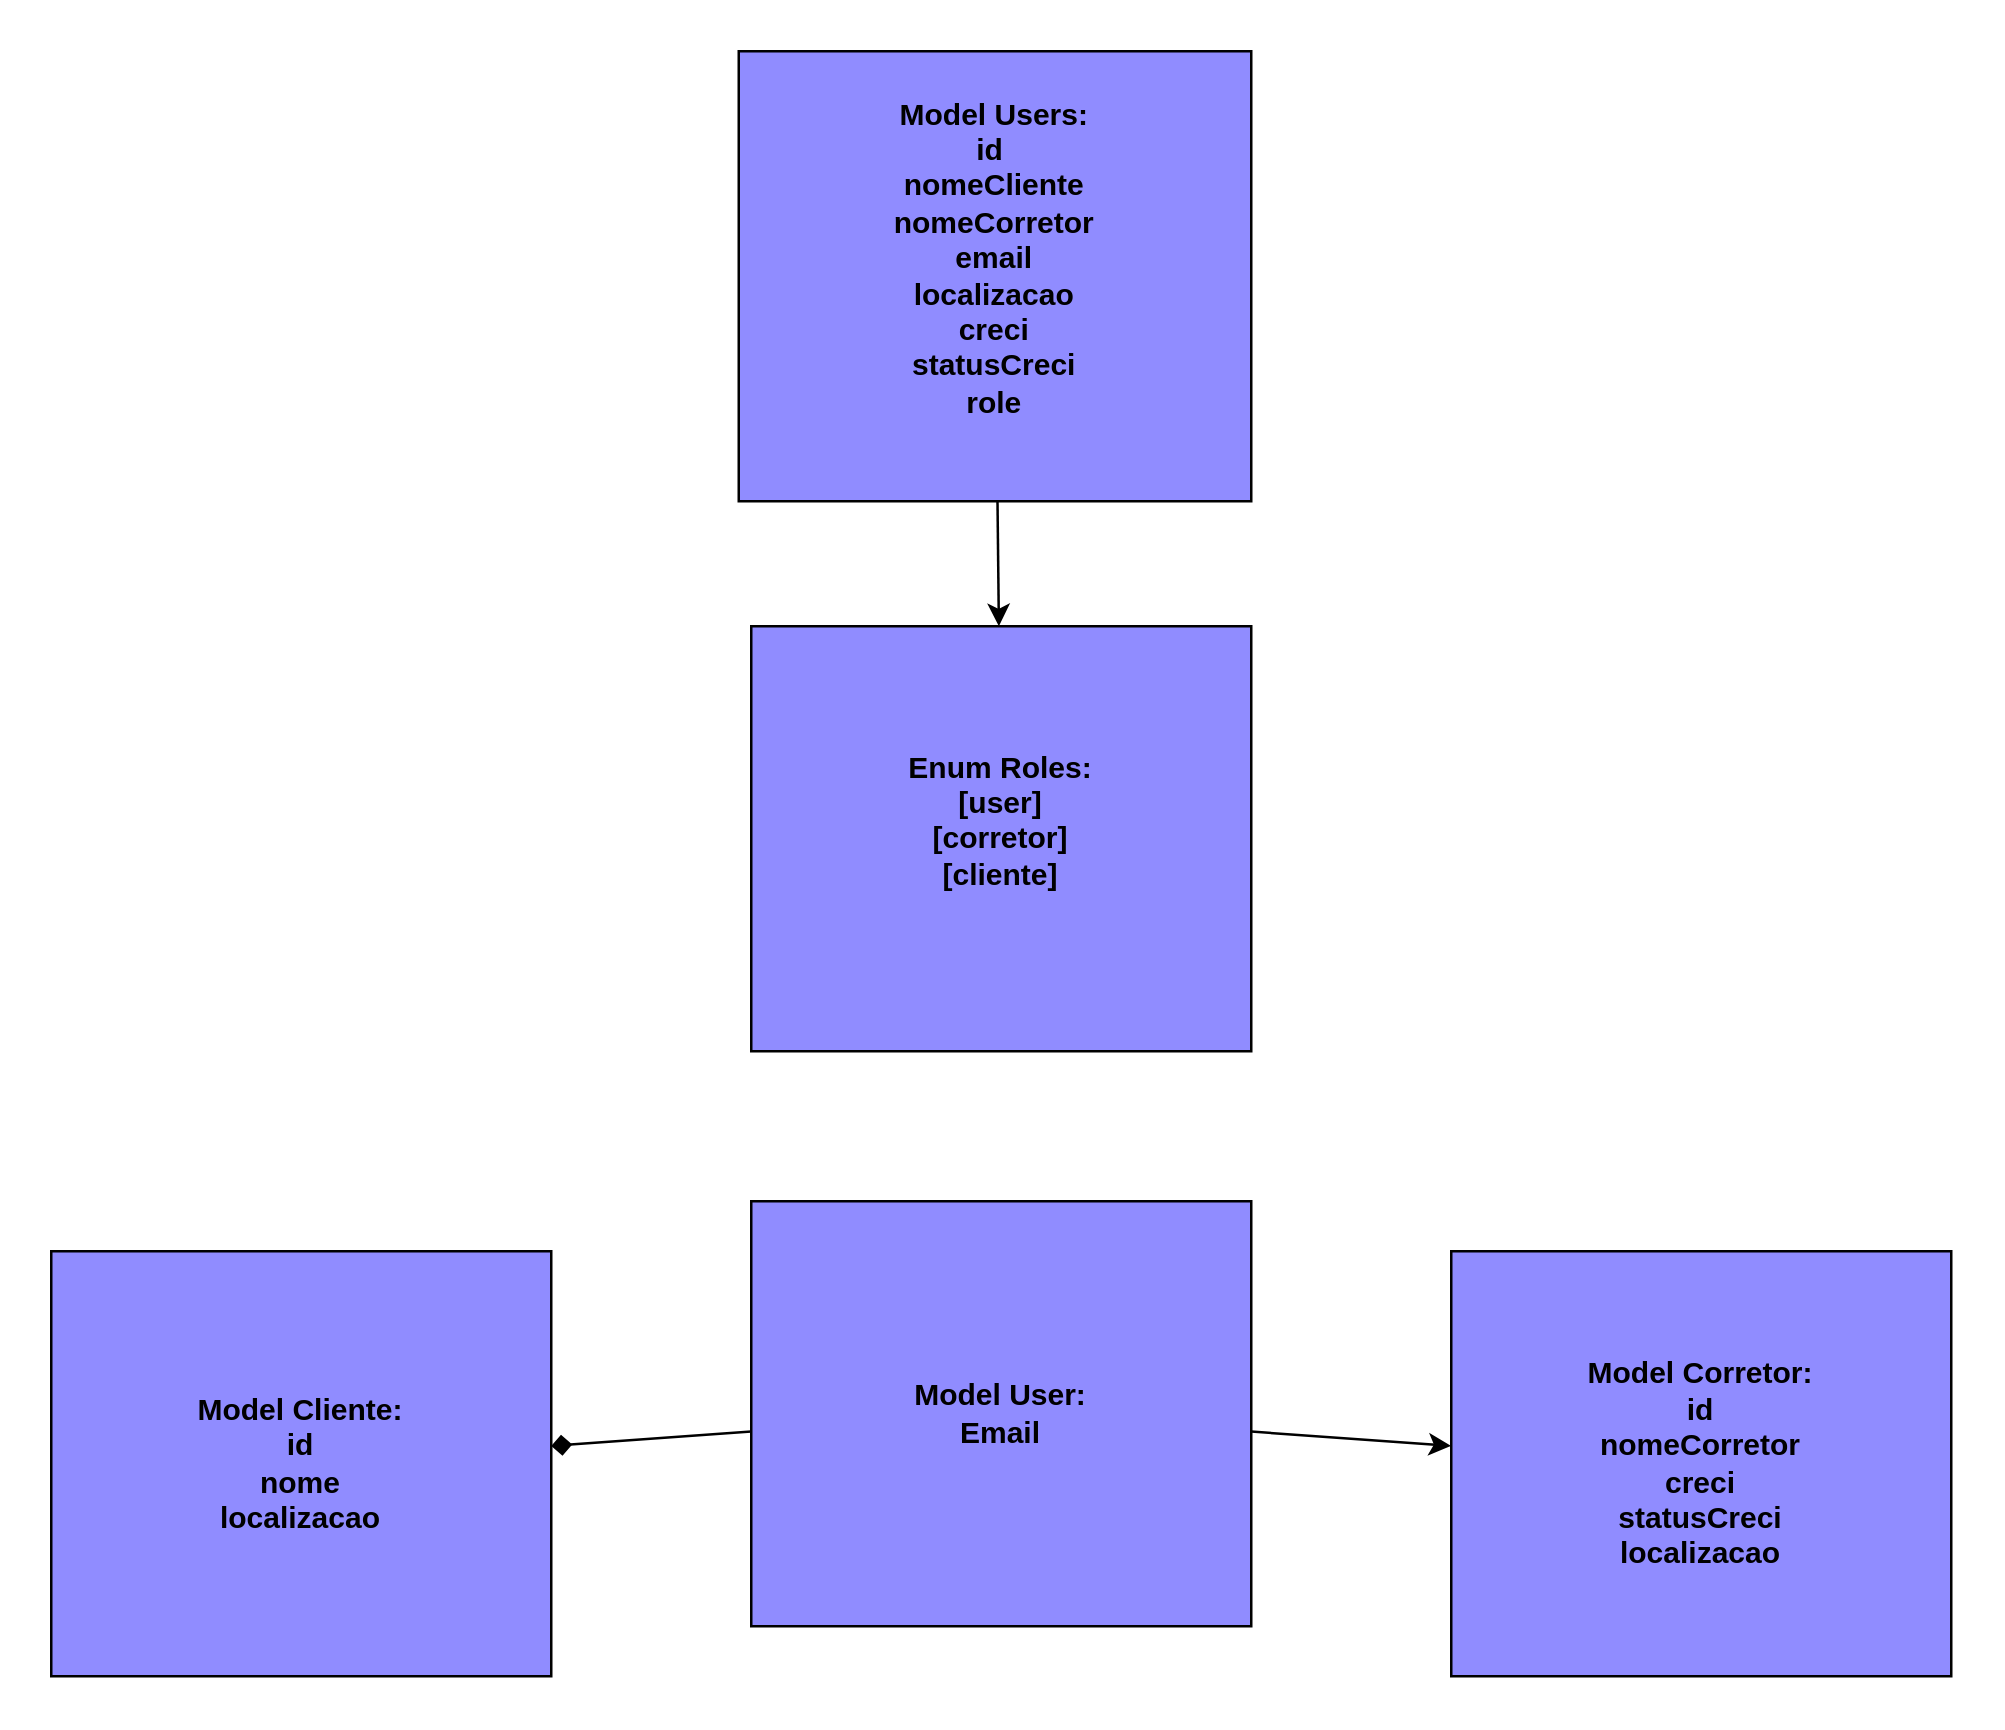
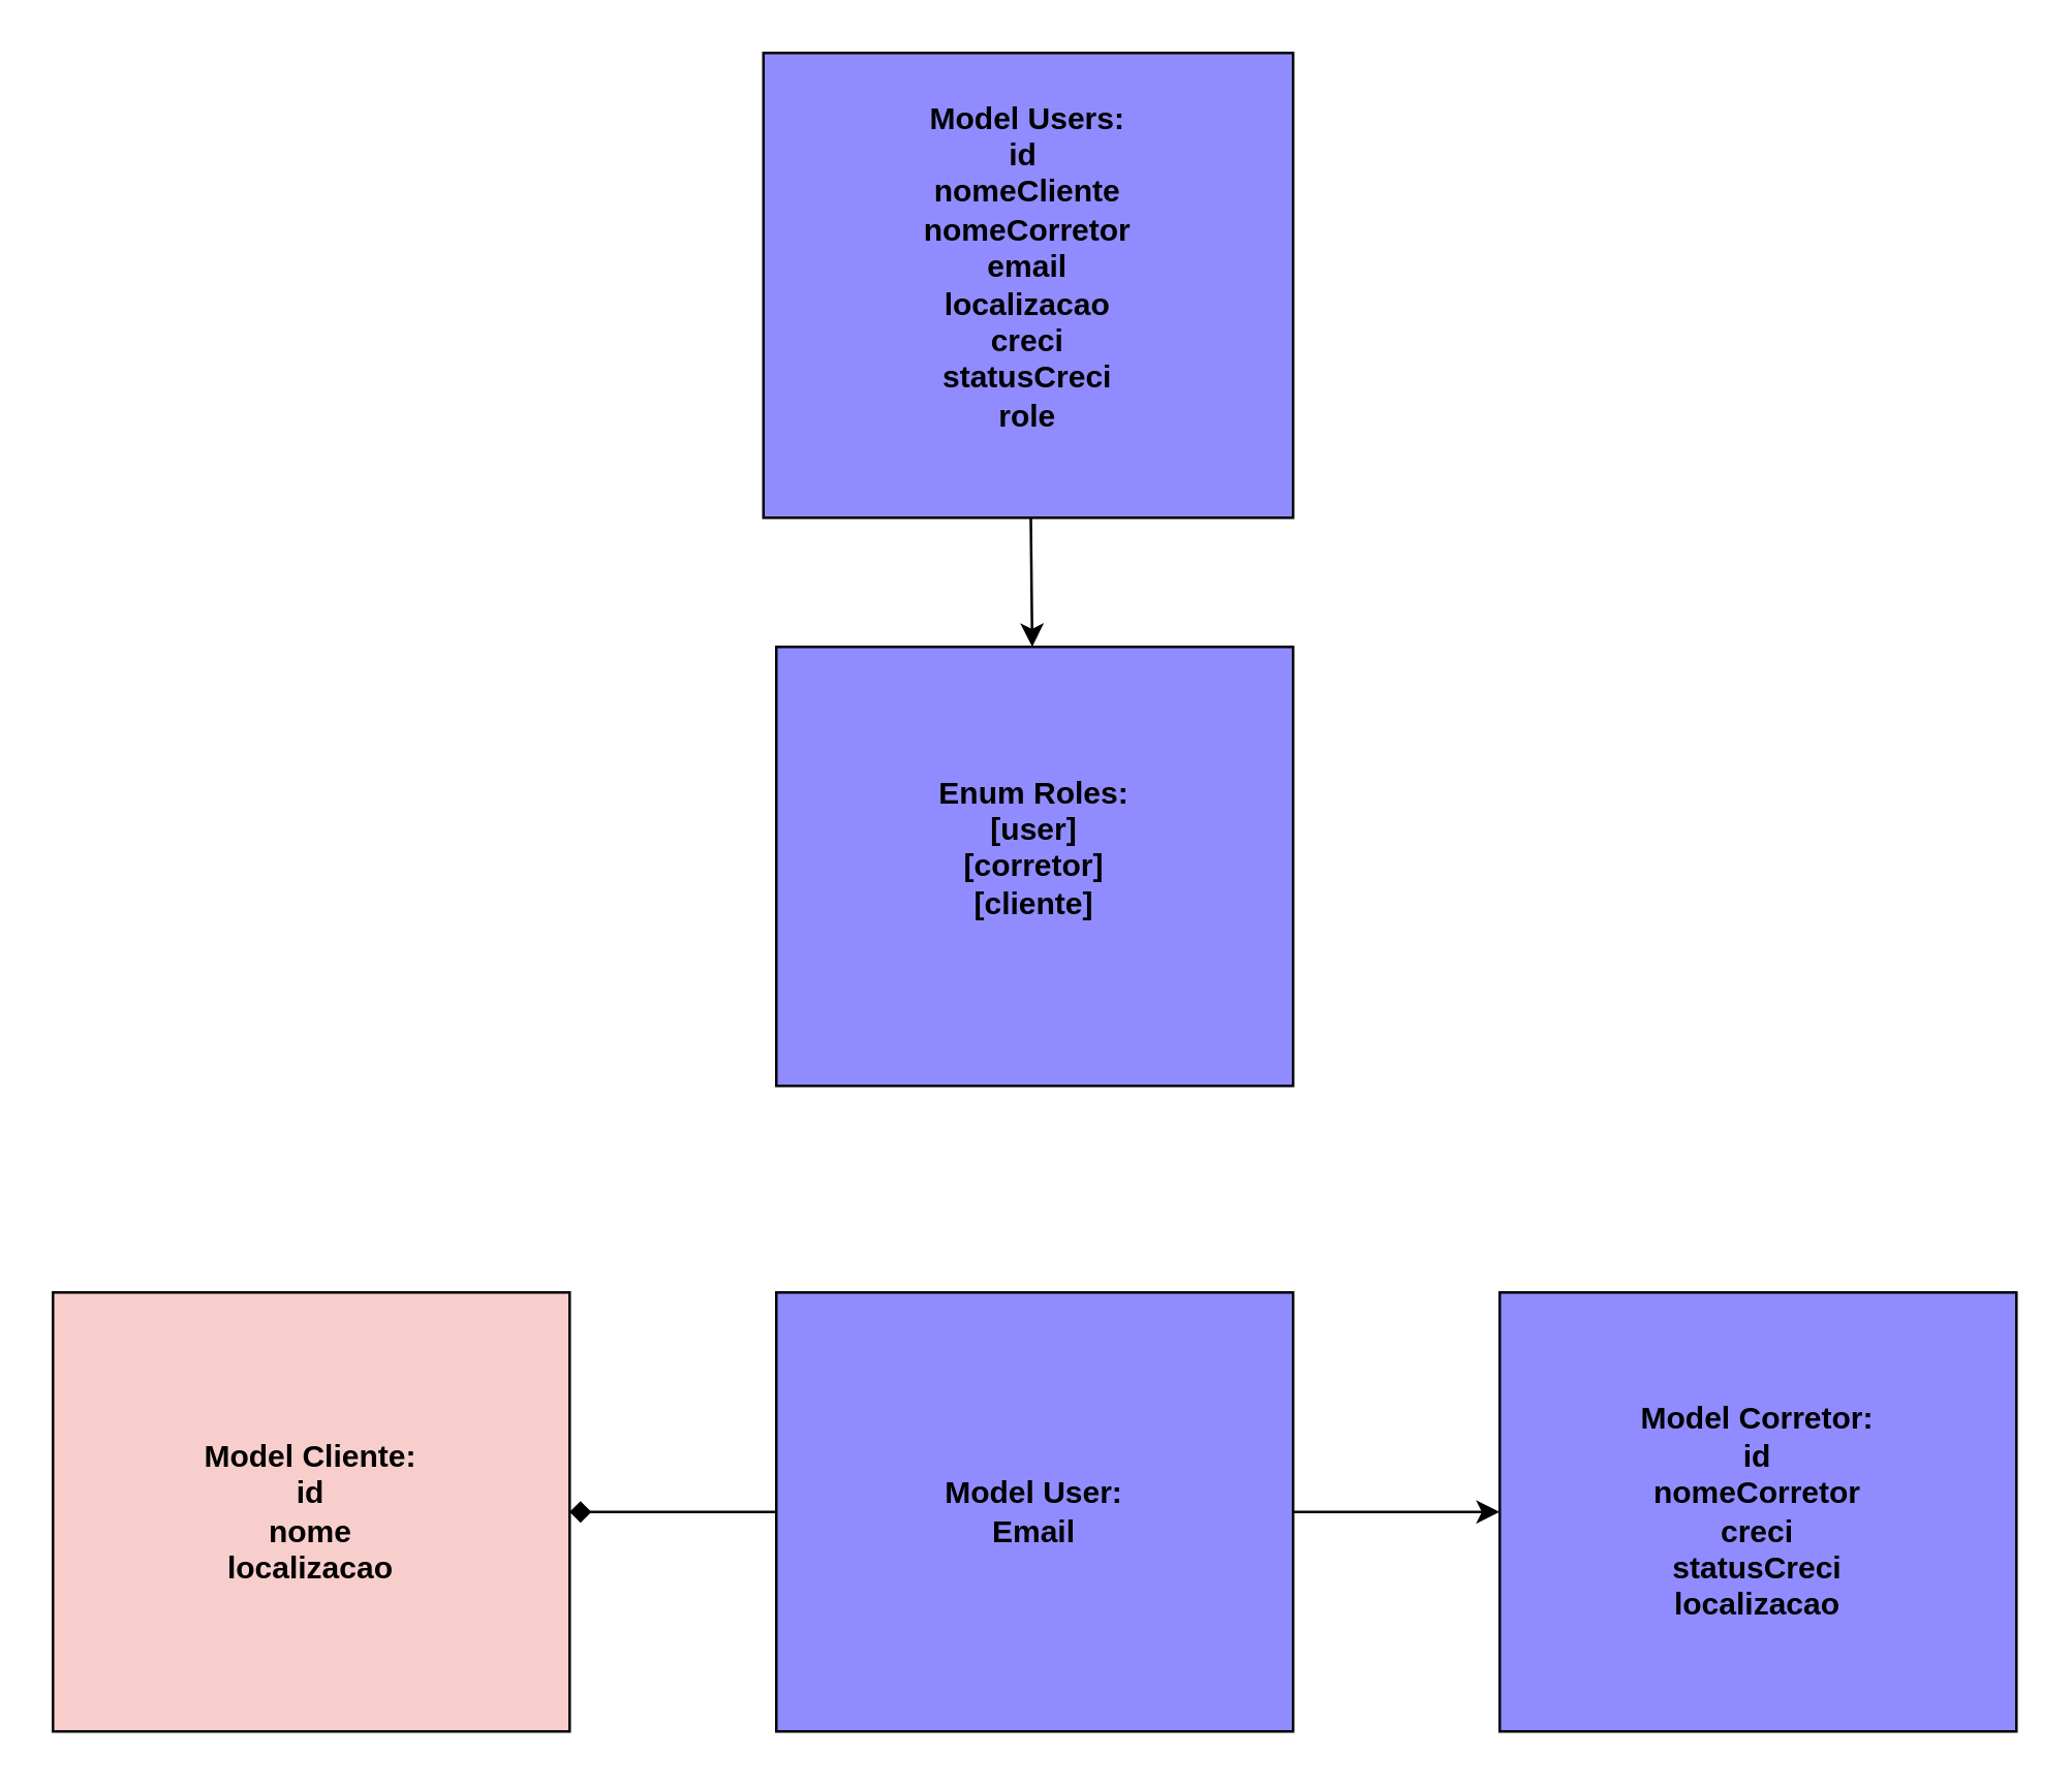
- <mxCell id="9" value="&lt;h4&gt;Model User:&lt;br&gt;Email&lt;/h4&gt;" style="rounded=0;whiteSpace=wrap;html=1;fillColor=#908CFF;" parent="1" vertex="1"><mxGeometry x="300" y="480" width="200" height="170" as="geometry" /></mxCell>
+ <mxCell id="9" value="&lt;h4&gt;Model User:&lt;br&gt;Email&lt;/h4&gt;" style="rounded=0;whiteSpace=wrap;html=1;fillColor=#908CFF;" parent="1" vertex="1"><mxGeometry x="300" y="500" width="200" height="170" as="geometry" /></mxCell>
- <mxCell id="6" value="&lt;h4&gt;Model Cliente:&lt;br&gt;id&lt;br&gt;nome&lt;br&gt;localizacao&lt;br&gt;&lt;/h4&gt;" style="rounded=0;whiteSpace=wrap;html=1;fillColor=#908CFF;" parent="1" vertex="1"><mxGeometry x="20" y="500" width="200" height="170" as="geometry" /></mxCell>
+ <mxCell id="6" value="&lt;h4&gt;Model Cliente:&lt;br&gt;id&lt;br&gt;nome&lt;br&gt;localizacao&lt;br&gt;&lt;/h4&gt;" style="rounded=0;whiteSpace=wrap;html=1;fillColor=#f8cecc;" parent="1" vertex="1"><mxGeometry x="20" y="500" width="200" height="170" as="geometry" /></mxCell>
